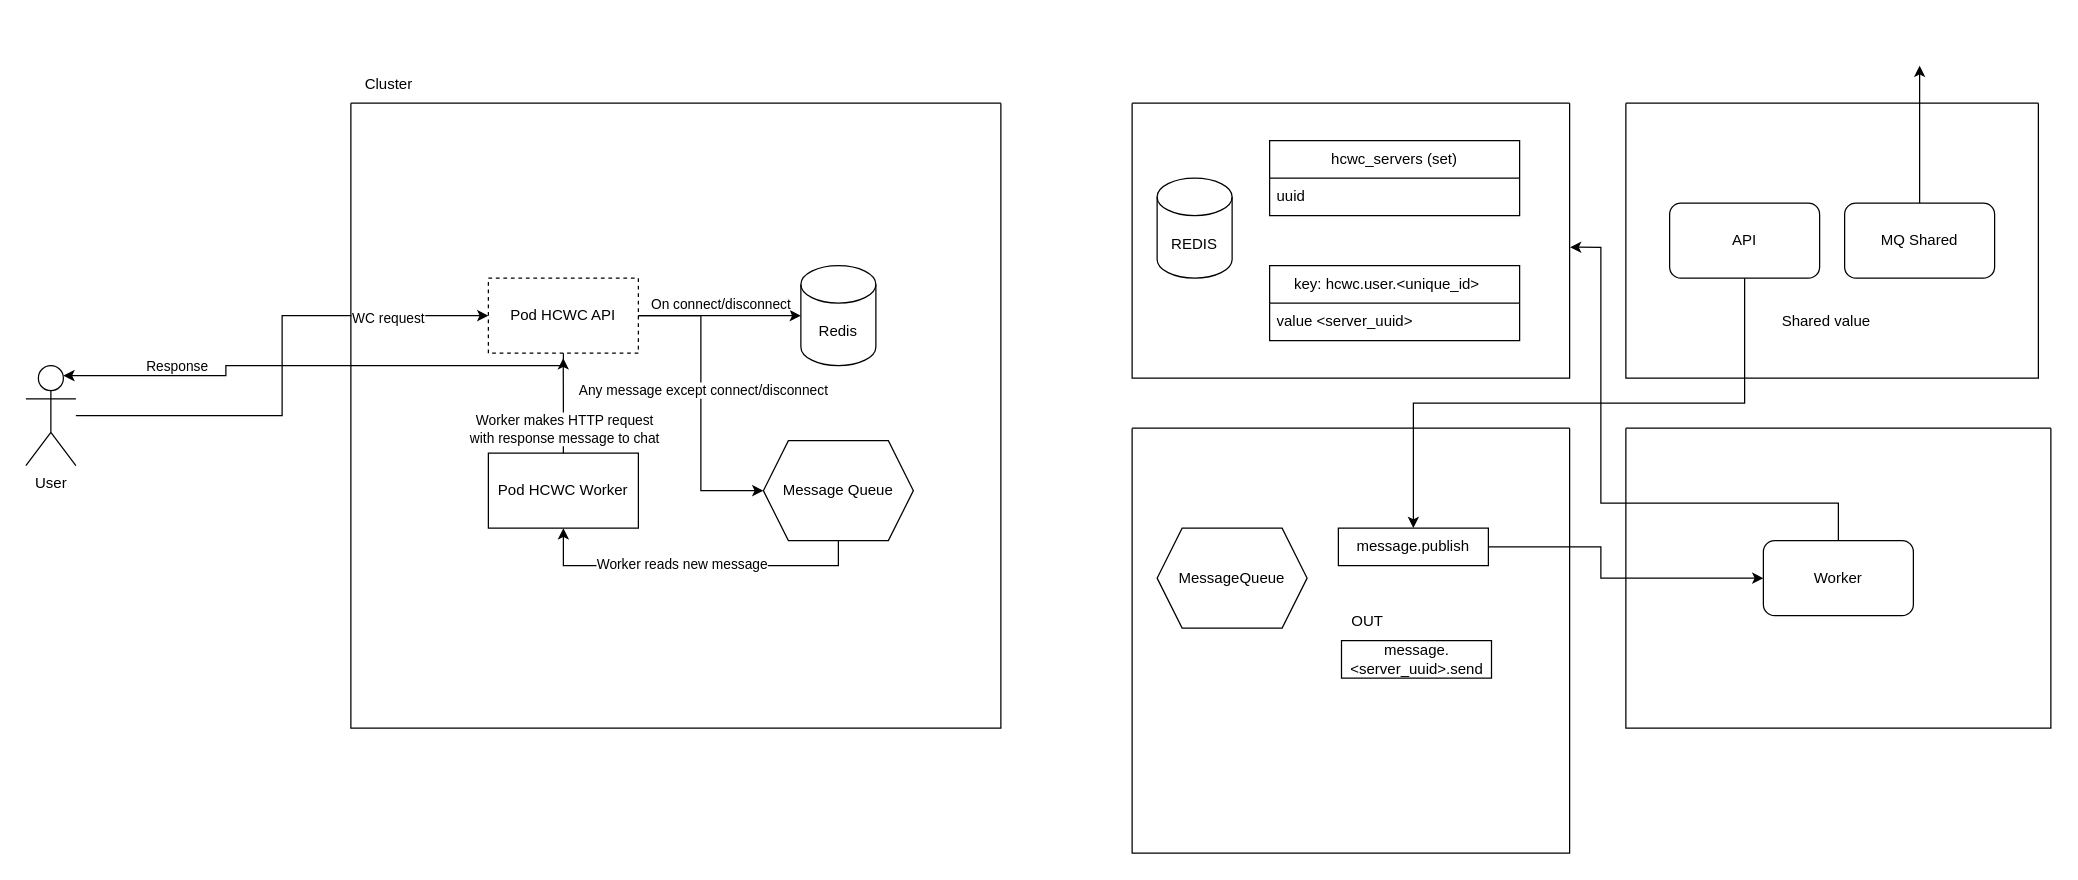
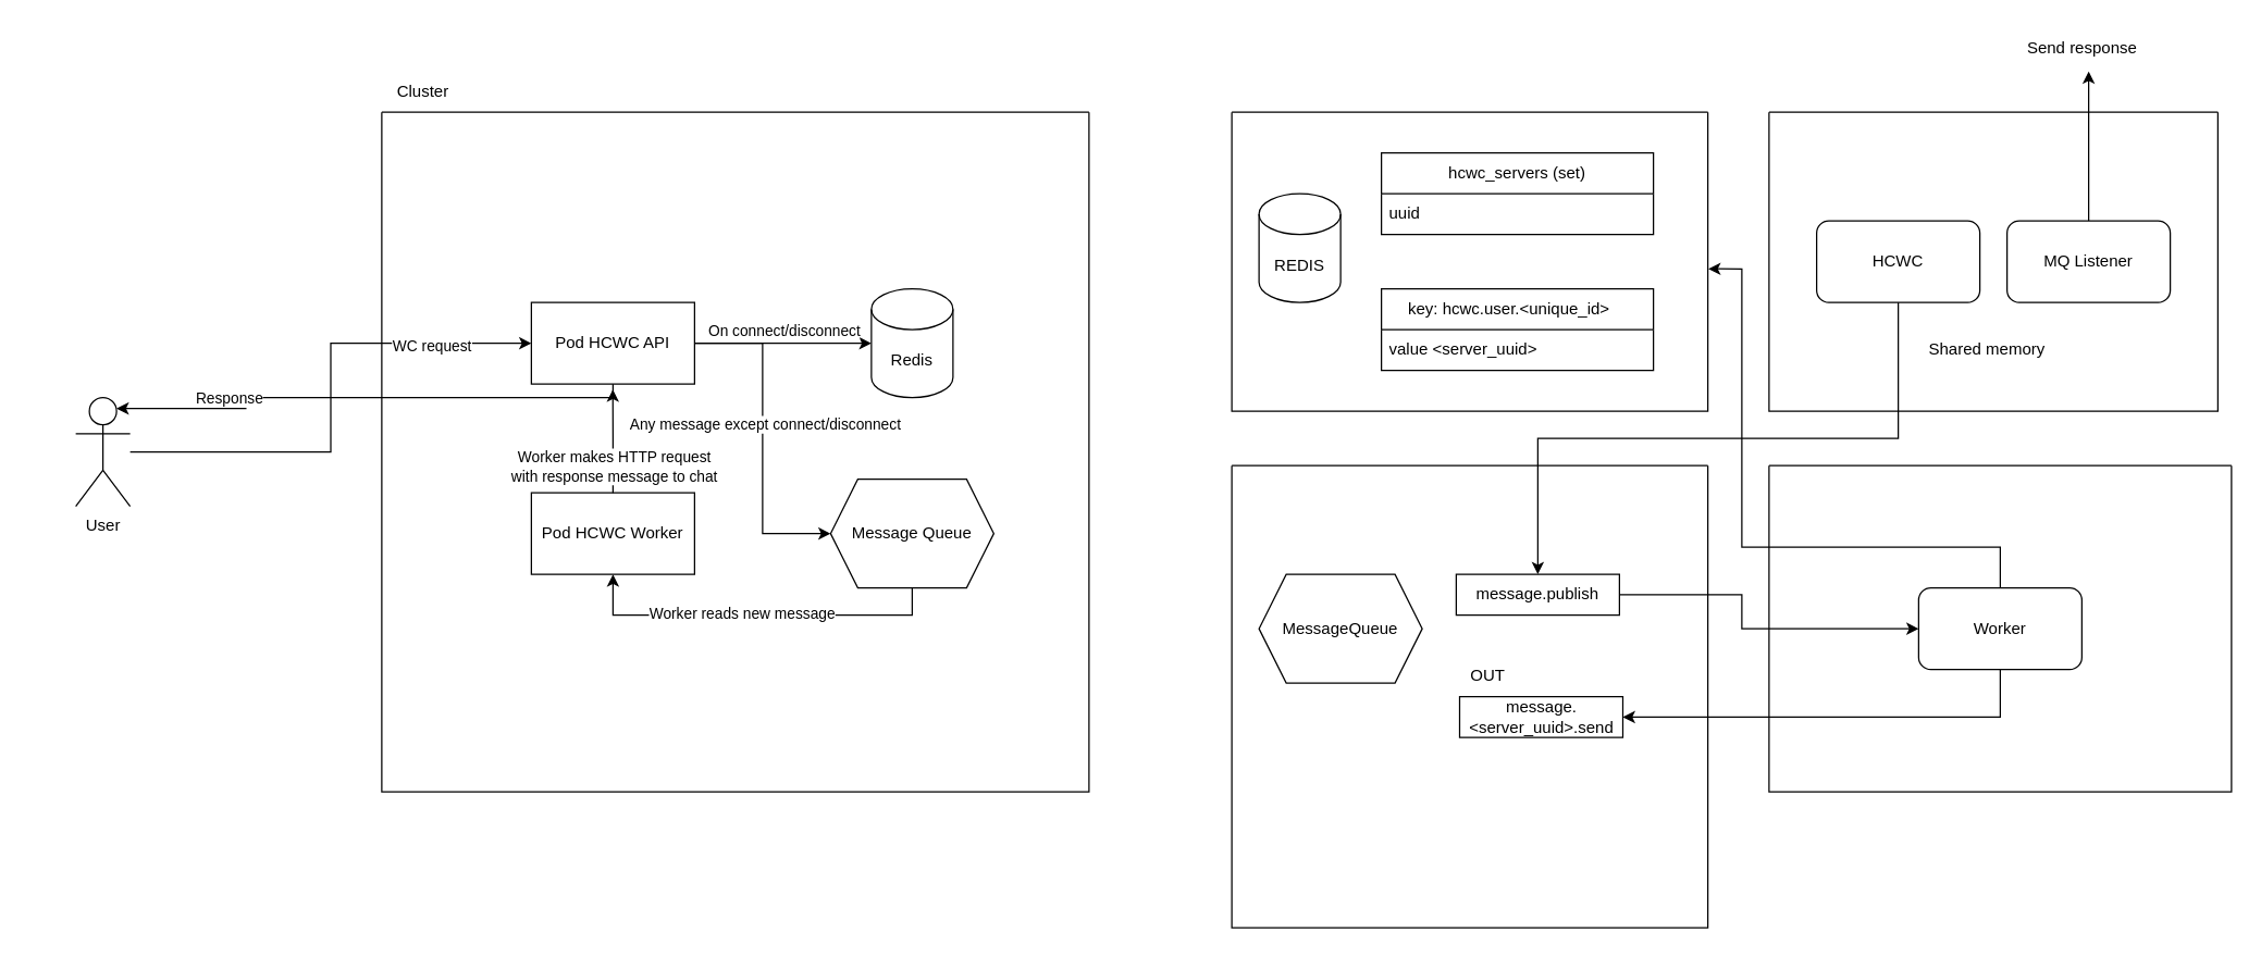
+ <mxCell id="43" value="Send response" style="text;html=1;align=center;verticalAlign=middle;resizable=0;points=[];autosize=1;strokeColor=none;fillColor=none;" parent="1" vertex="1"><mxGeometry x="1480" y="20" width="100" height="30" as="geometry" /></mxCell>
- <mxCell id="33" value="API" style="rounded=1;whiteSpace=wrap;html=1;" parent="32" vertex="1"><mxGeometry x="35" y="80" width="120" height="60" as="geometry" /></mxCell>
+ <mxCell id="33" value="HCWC" style="rounded=1;whiteSpace=wrap;html=1;" parent="32" vertex="1"><mxGeometry x="35" y="80" width="120" height="60" as="geometry" /></mxCell>
- <mxCell id="35" value="MQ Shared" style="rounded=1;whiteSpace=wrap;html=1;" parent="32" vertex="1"><mxGeometry x="175" y="80" width="120" height="60" as="geometry" /></mxCell>
+ <mxCell id="35" value="MQ Listener" style="rounded=1;whiteSpace=wrap;html=1;" parent="32" vertex="1"><mxGeometry x="175" y="80" width="120" height="60" as="geometry" /></mxCell>
- <mxCell id="8" value="Pod HCWC API" style="rounded=0;whiteSpace=wrap;html=1;dashed=1;" parent="5" vertex="1"><mxGeometry x="110" y="140" width="120" height="60" as="geometry" /></mxCell>
+ <mxCell id="8" value="Pod HCWC API" style="rounded=0;whiteSpace=wrap;html=1;" parent="5" vertex="1"><mxGeometry x="110" y="140" width="120" height="60" as="geometry" /></mxCell>
- <mxCell id="36" value="Shared value&lt;br&gt;" style="text;html=1;align=center;verticalAlign=middle;resizable=0;points=[];autosize=1;strokeColor=none;fillColor=none;" parent="32" vertex="1"><mxGeometry x="105" y="160" width="110" height="30" as="geometry" /></mxCell>
+ <mxCell id="36" value="Shared memory&lt;br&gt;" style="text;html=1;align=center;verticalAlign=middle;resizable=0;points=[];autosize=1;strokeColor=none;fillColor=none;" parent="32" vertex="1"><mxGeometry x="105" y="160" width="110" height="30" as="geometry" /></mxCell>
- <mxCell id="4" value="User" style="shape=umlActor;verticalLabelPosition=bottom;verticalAlign=top;html=1;outlineConnect=0;" parent="1" vertex="1"><mxGeometry x="20" y="292" width="40" height="80" as="geometry" /></mxCell>
+ <mxCell id="4" value="User" style="shape=umlActor;verticalLabelPosition=bottom;verticalAlign=top;html=1;outlineConnect=0;" parent="1" vertex="1"><mxGeometry x="55" y="292" width="40" height="80" as="geometry" /></mxCell>
+ <mxCell id="42" style="edgeStyle=orthogonalEdgeStyle;rounded=0;orthogonalLoop=1;jettySize=auto;html=1;entryX=1;entryY=0.5;entryDx=0;entryDy=0;" parent="1" source="38" target="30" edge="1"><mxGeometry relative="1" as="geometry"><Array as="points"><mxPoint x="1470" y="527" /></Array></mxGeometry></mxCell>
